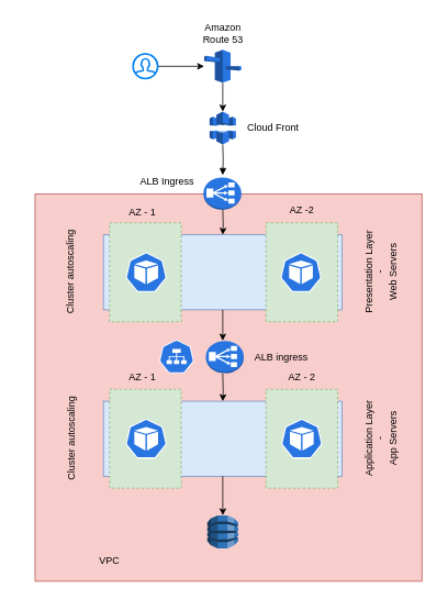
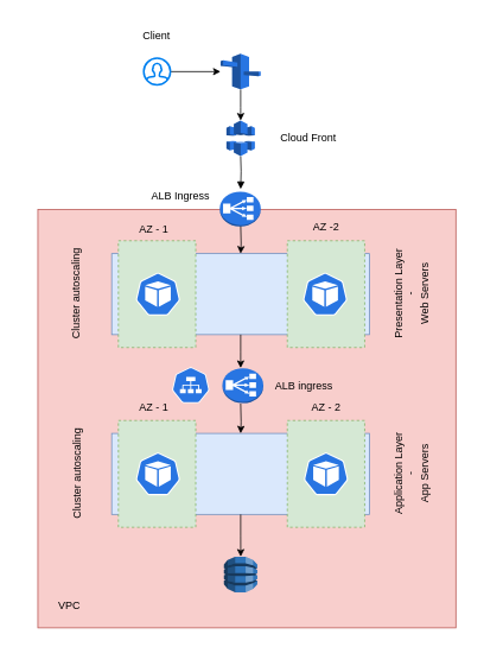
+ <mxCell id="30" value="Client" style="text;html=1;align=center;verticalAlign=middle;resizable=0;points=[];autosize=1;strokeColor=none;fillColor=none;" vertex="1" parent="1"><mxGeometry x="150" y="25" width="50" height="30" as="geometry" /></mxCell>
- <mxCell id="29" value="Amazon&lt;div&gt;Route 53&lt;/div&gt;" style="text;html=1;align=center;verticalAlign=middle;resizable=0;points=[];autosize=1;strokeColor=none;fillColor=none;" vertex="1" parent="1"><mxGeometry x="235" y="20" width="70" height="40" as="geometry" /></mxCell>
- <mxCell id="33" value="Cloud Front" style="text;html=1;align=center;verticalAlign=middle;resizable=0;points=[];autosize=1;strokeColor=none;fillColor=none;" vertex="1" parent="1"><mxGeometry x="286" y="140" width="90" height="30" as="geometry" /></mxCell>
+ <mxCell id="33" value="Cloud Front" style="text;html=1;align=center;verticalAlign=middle;resizable=0;points=[];autosize=1;strokeColor=none;fillColor=none;" vertex="1" parent="1"><mxGeometry x="301" y="140" width="90" height="30" as="geometry" /></mxCell>
- <mxCell id="31" value="VPC" style="text;html=1;align=center;verticalAlign=middle;resizable=0;points=[];autosize=1;strokeColor=none;fillColor=none;" vertex="1" parent="1"><mxGeometry x="107" y="665" width="50" height="30" as="geometry" /></mxCell>
+ <mxCell id="31" value="VPC" style="text;html=1;align=center;verticalAlign=middle;resizable=0;points=[];autosize=1;strokeColor=none;fillColor=none;" vertex="1" parent="1"><mxGeometry x="52" y="665" width="50" height="30" as="geometry" /></mxCell>
